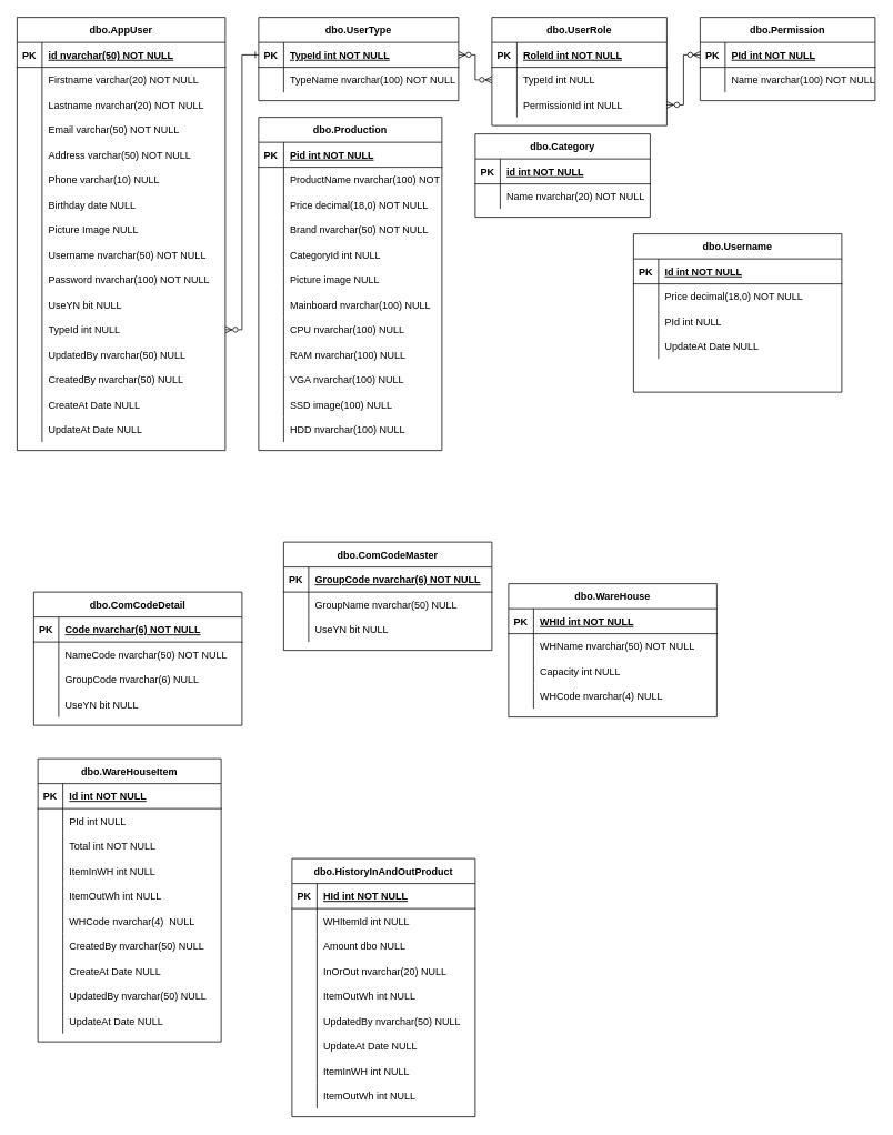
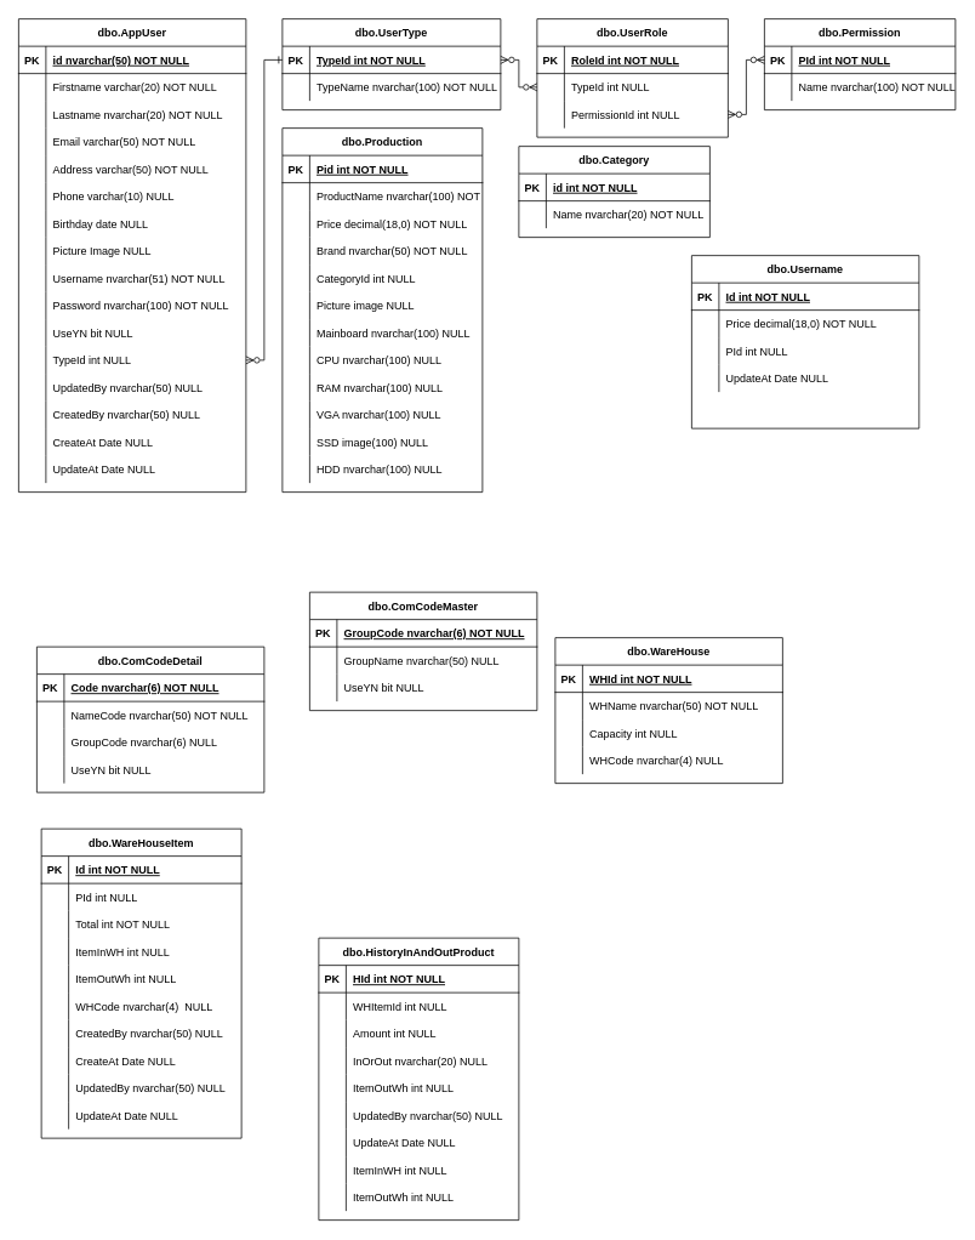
- <mxCell id="47" value="Username nvarchar(50) NOT NULL  " style="shape=partialRectangle;overflow=hidden;connectable=0;fillColor=none;top=0;left=0;bottom=0;right=0;align=left;spacingLeft=6;" parent="45" vertex="1"><mxGeometry x="30" width="220" height="30" as="geometry"><mxRectangle width="220" height="30" as="alternateBounds" /></mxGeometry></mxCell>
+ <mxCell id="47" value="Username nvarchar(51) NOT NULL  " style="shape=partialRectangle;overflow=hidden;connectable=0;fillColor=none;top=0;left=0;bottom=0;right=0;align=left;spacingLeft=6;" parent="45" vertex="1"><mxGeometry x="30" width="220" height="30" as="geometry"><mxRectangle width="220" height="30" as="alternateBounds" /></mxGeometry></mxCell>
- <mxCell id="211" value="Amount dbo NULL" style="shape=partialRectangle;overflow=hidden;connectable=0;fillColor=none;top=0;left=0;bottom=0;right=0;align=left;spacingLeft=6;" vertex="1" parent="209"><mxGeometry x="30" width="190" height="30" as="geometry"><mxRectangle width="190" height="30" as="alternateBounds" /></mxGeometry></mxCell>
+ <mxCell id="211" value="Amount int NULL" style="shape=partialRectangle;overflow=hidden;connectable=0;fillColor=none;top=0;left=0;bottom=0;right=0;align=left;spacingLeft=6;" vertex="1" parent="209"><mxGeometry x="30" width="190" height="30" as="geometry"><mxRectangle width="190" height="30" as="alternateBounds" /></mxGeometry></mxCell>
